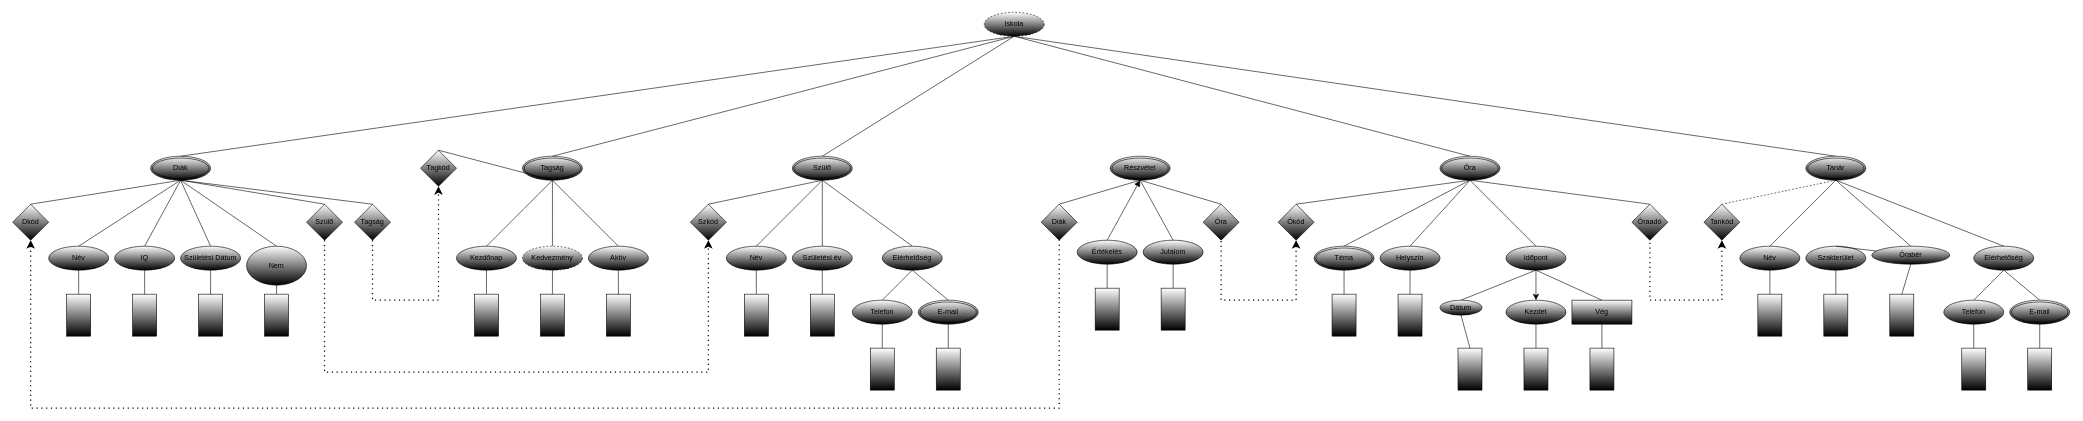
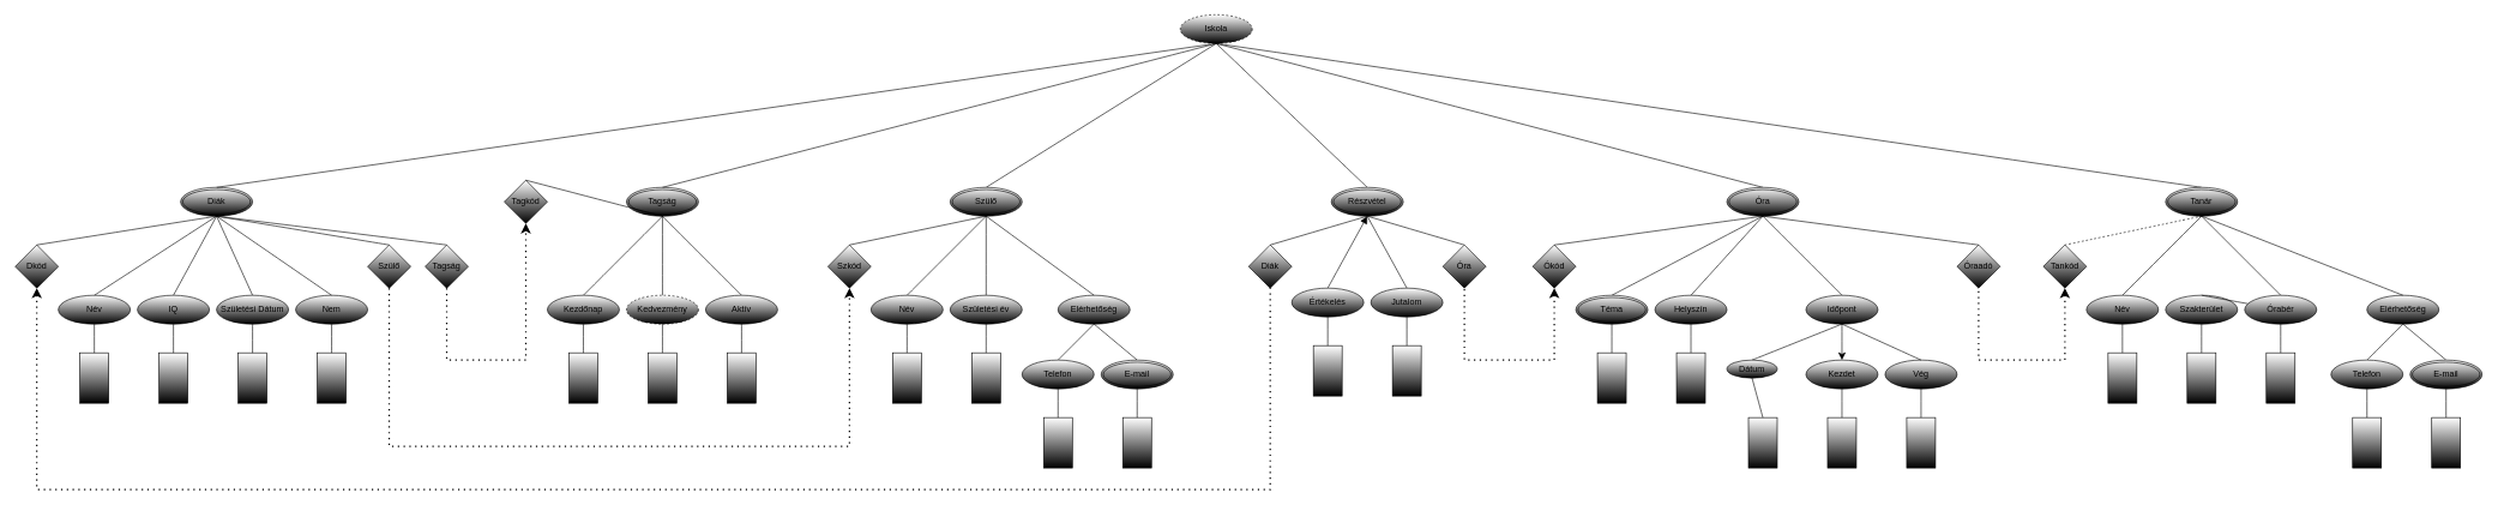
+ <mxCell id="30" value="" style="endArrow=none;html=1;rounded=0;fontSize=12;startSize=8;endSize=8;curved=1;entryX=0.5;entryY=1;entryDx=0;entryDy=0;exitX=0.5;exitY=0;exitDx=0;exitDy=0;" parent="1" source="69" target="2" edge="1"><mxGeometry width="50" height="50" relative="1" as="geometry"><mxPoint x="1790" as="sourcePoint" y="100" /><mxPoint x="1320" y="130" as="targetPoint" /></mxGeometry></mxCell>
- <mxCell id="134" value="Órabér" style="ellipse;whiteSpace=wrap;html=1;align=center;gradientColor=default;" parent="1" vertex="1"><mxGeometry x="3120" y="410" width="130" height="30" as="geometry" /></mxCell>
+ <mxCell id="134" value="Órabér" style="ellipse;whiteSpace=wrap;html=1;align=center;gradientColor=default;" parent="1" vertex="1"><mxGeometry x="3120" y="410" width="100" height="40" as="geometry" /></mxCell>
- <mxCell id="11" value="Nem" style="ellipse;whiteSpace=wrap;html=1;align=center;gradientColor=default;" parent="1" vertex="1"><mxGeometry x="410" y="410" width="100" height="65" as="geometry" /></mxCell>
+ <mxCell id="11" value="Nem" style="ellipse;whiteSpace=wrap;html=1;align=center;gradientColor=default;" parent="1" vertex="1"><mxGeometry x="410" y="410" width="100" height="40" as="geometry" /></mxCell>
- <mxCell id="106" value="Vég" style="whiteSpace=wrap;html=1;align=center;gradientColor=default;rounded=0;" parent="1" vertex="1"><mxGeometry x="2620" y="500" width="100" height="40" as="geometry" /></mxCell>
+ <mxCell id="106" value="Vég" style="ellipse;whiteSpace=wrap;html=1;align=center;gradientColor=default;" parent="1" vertex="1"><mxGeometry x="2620" y="500" width="100" height="40" as="geometry" /></mxCell>
